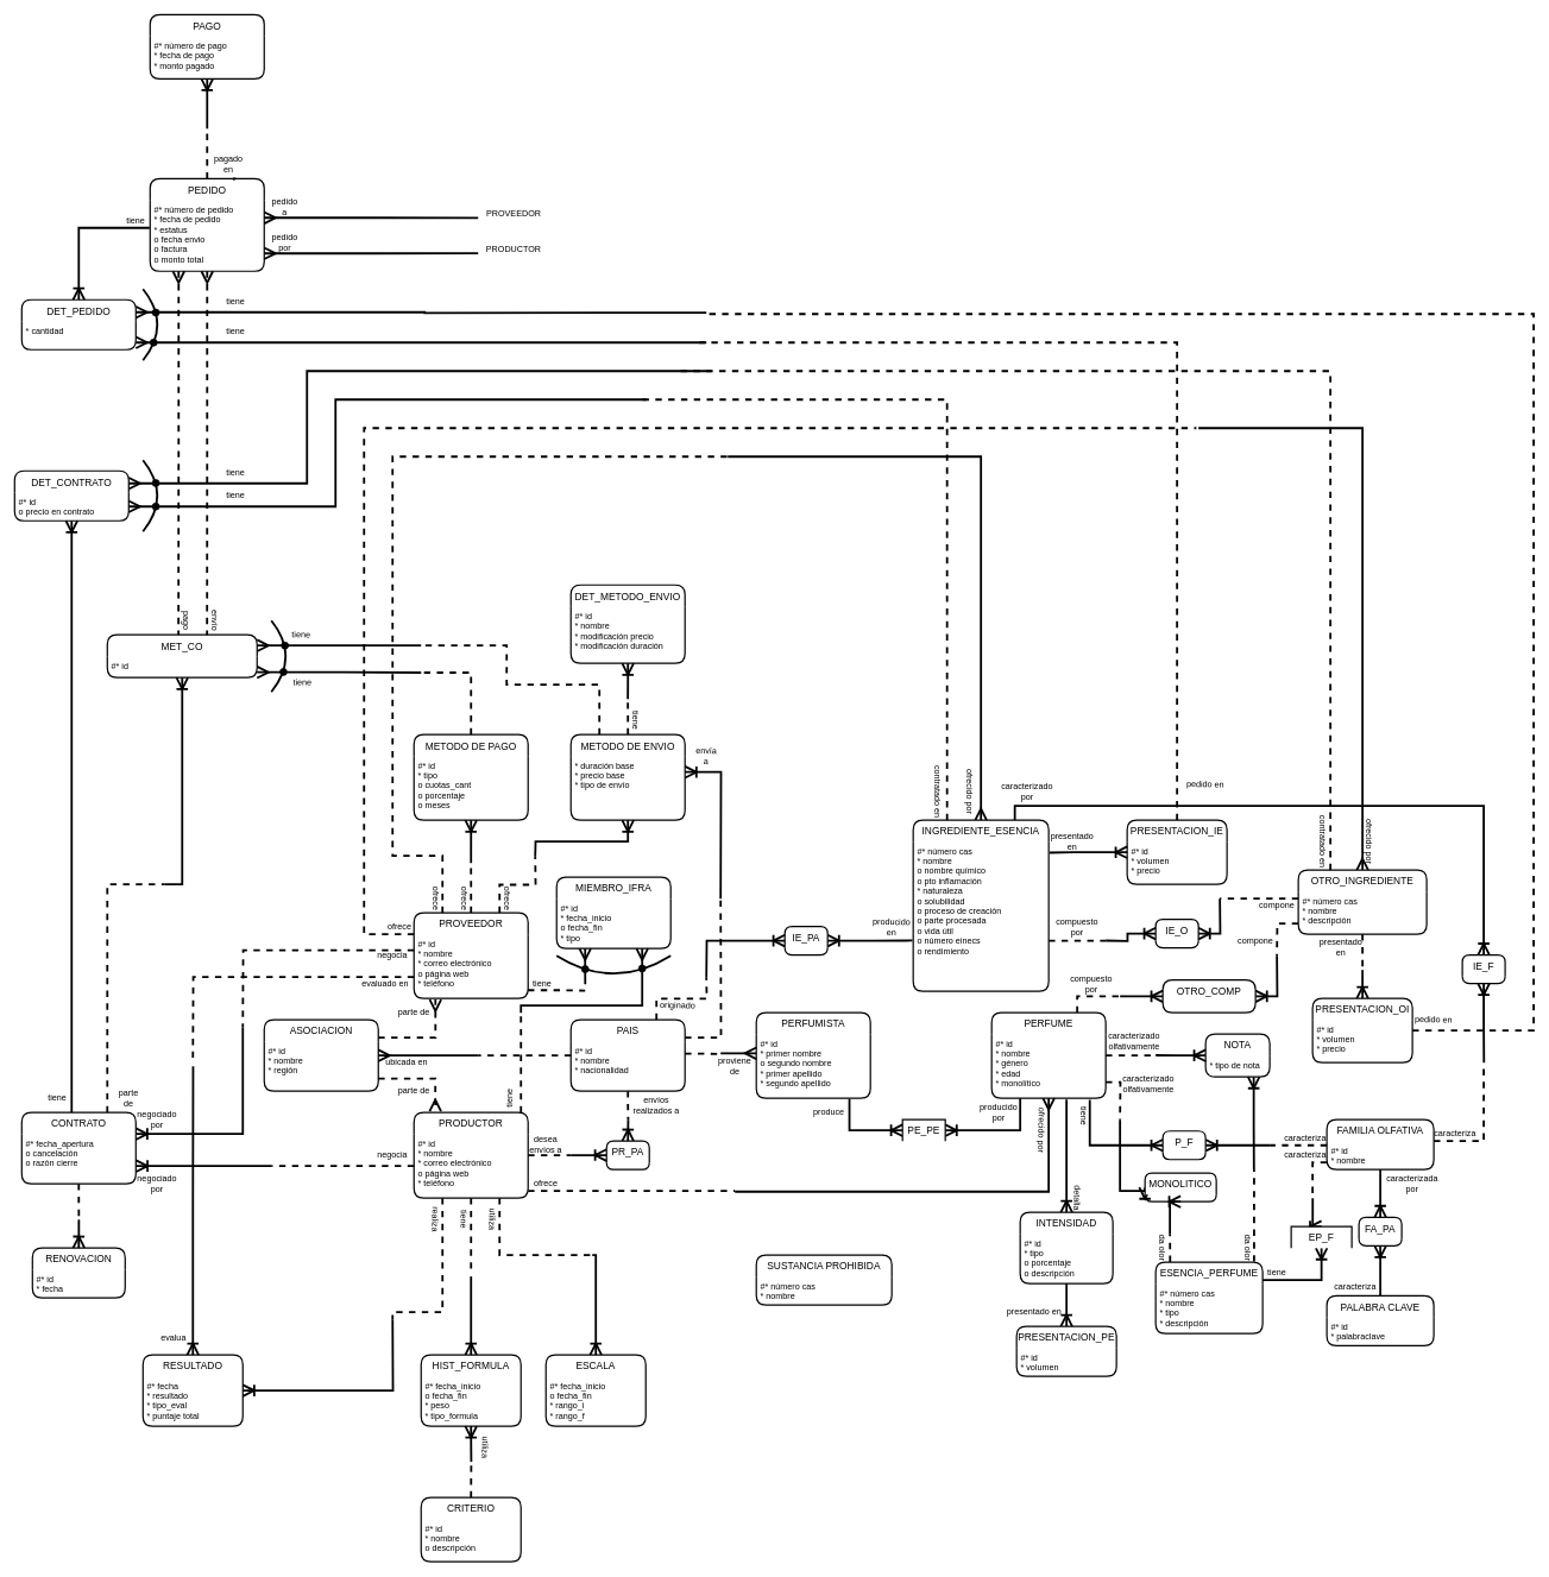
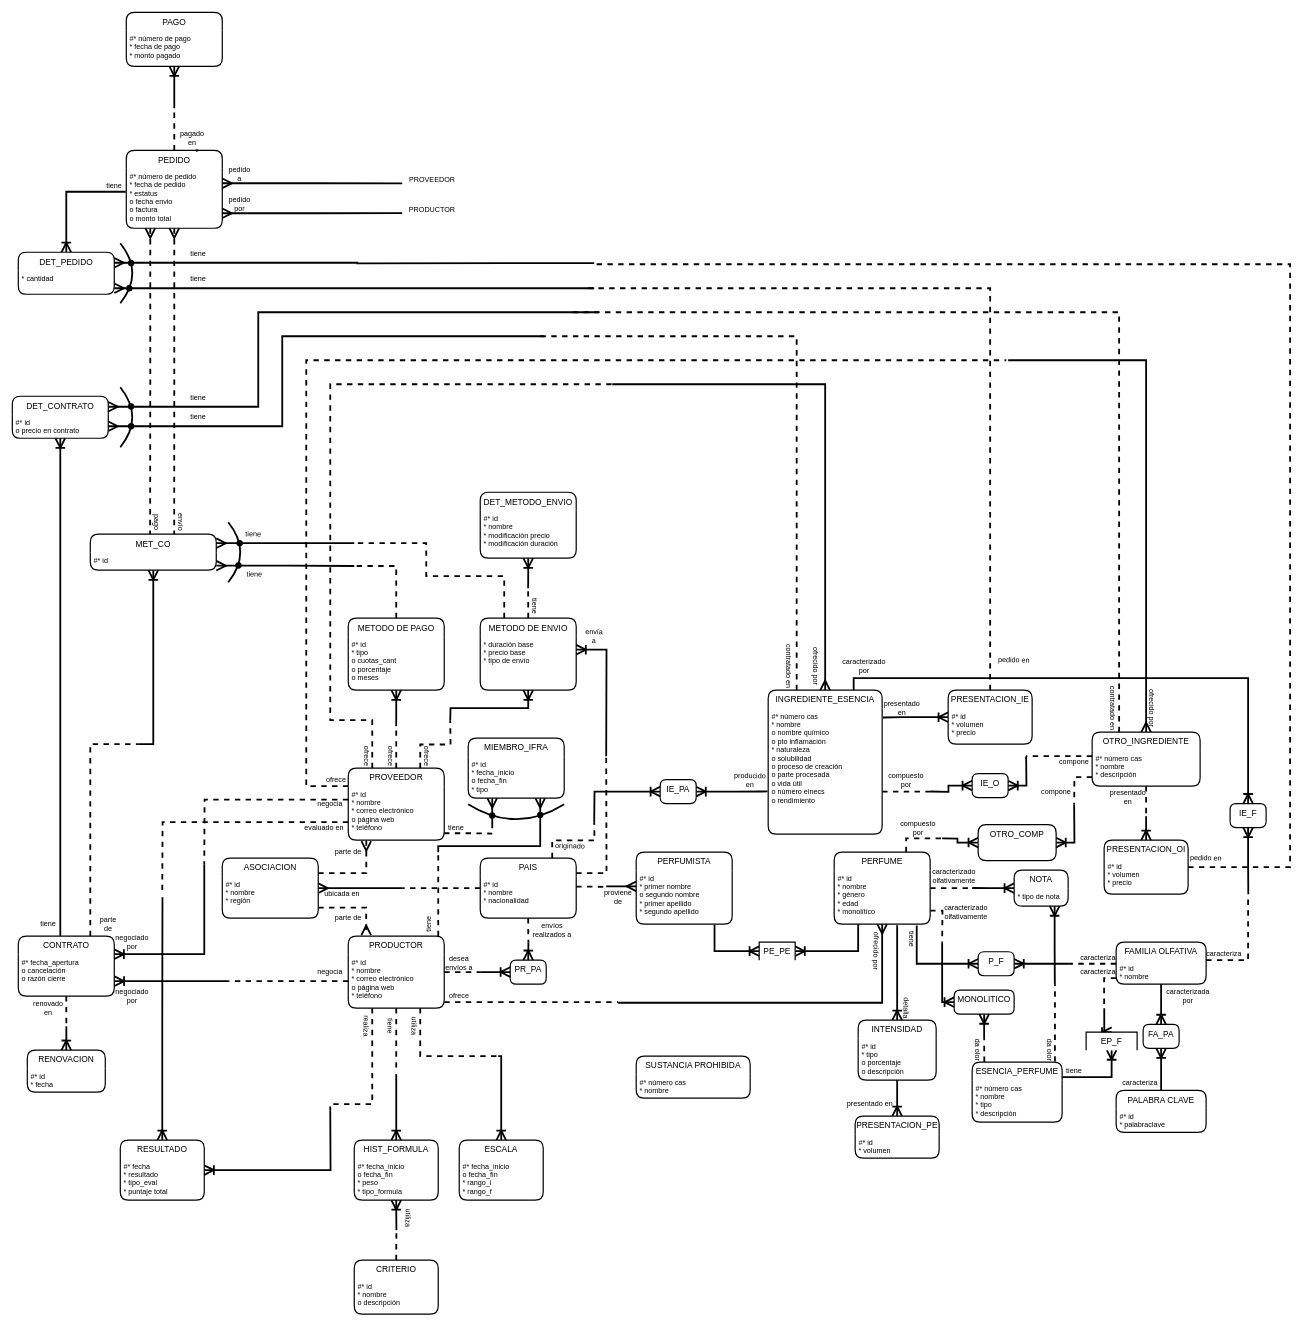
- <mxCell id="171" value="OTRO_COMP" style="swimlane;childLayout=stackLayout;horizontal=1;startSize=30;horizontalStack=0;rounded=1;fontSize=14;fontStyle=0;strokeWidth=2;resizeParent=0;resizeLast=1;shadow=0;dashed=0;align=center;swimlaneLine=0;" parent="1" vertex="1"><mxGeometry x="1630" y="1374" width="130" height="46" as="geometry" /></mxCell>
+ <mxCell id="171" value="OTRO_COMP" style="swimlane;childLayout=stackLayout;horizontal=1;startSize=30;horizontalStack=0;rounded=1;fontSize=14;fontStyle=0;strokeWidth=2;resizeParent=0;resizeLast=1;shadow=0;dashed=0;align=center;swimlaneLine=0;" parent="1" vertex="1"><mxGeometry x="1630" y="1374" width="130" height="60" as="geometry" /></mxCell>
- <mxCell id="236" value="produce" style="text;html=1;strokeColor=none;fillColor=none;align=center;verticalAlign=middle;whiteSpace=wrap;rounded=0;" parent="1" vertex="1"><mxGeometry x="1112" y="1550" width="100" height="20" as="geometry" /></mxCell>
- <mxCell id="237" value="producido&lt;br&gt;por" style="text;html=1;strokeColor=none;fillColor=none;align=center;verticalAlign=middle;whiteSpace=wrap;rounded=0;" parent="1" vertex="1"><mxGeometry x="1350" y="1550" width="100" height="20" as="geometry" /></mxCell>
- <mxCell id="182" value="MONOLITICO" style="swimlane;childLayout=stackLayout;horizontal=1;startSize=30;horizontalStack=0;rounded=1;fontSize=14;fontStyle=0;strokeWidth=2;resizeParent=0;resizeLast=1;shadow=0;dashed=0;align=center;swimlaneLine=0;" parent="1" vertex="1"><mxGeometry x="1605" y="1645" width="100" height="40" as="geometry" /></mxCell>
+ <mxCell id="182" value="MONOLITICO" style="swimlane;childLayout=stackLayout;horizontal=1;startSize=30;horizontalStack=0;rounded=1;fontSize=14;fontStyle=0;strokeWidth=2;resizeParent=0;resizeLast=1;shadow=0;dashed=0;align=center;swimlaneLine=0;" parent="1" vertex="1"><mxGeometry x="1590" y="1650" width="100" height="40" as="geometry" /></mxCell>
+ <mxCell id="208" value="renovado&lt;br&gt;en" style="text;html=1;strokeColor=none;fillColor=none;align=center;verticalAlign=middle;whiteSpace=wrap;rounded=0;" parent="1" vertex="1"><mxGeometry x="60" y="1670" width="40" height="20" as="geometry" /></mxCell>
- <mxCell id="210" value="evalua" style="text;html=1;strokeColor=none;fillColor=none;align=center;verticalAlign=middle;whiteSpace=wrap;rounded=0;" parent="1" vertex="1"><mxGeometry x="223" y="1867" width="40" height="20" as="geometry" /></mxCell>
